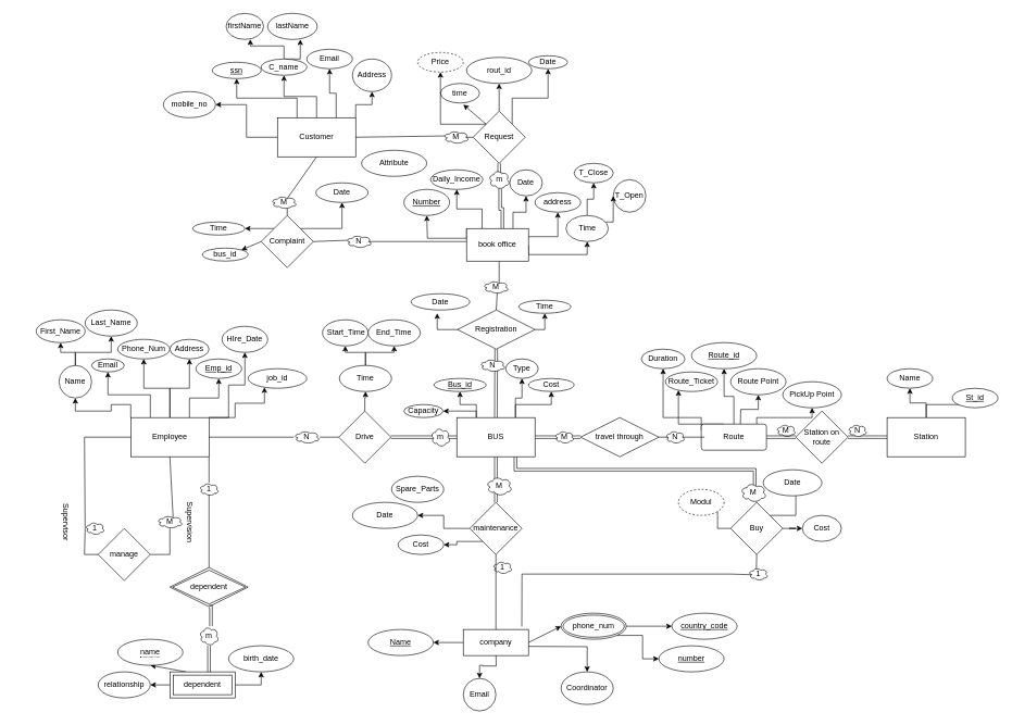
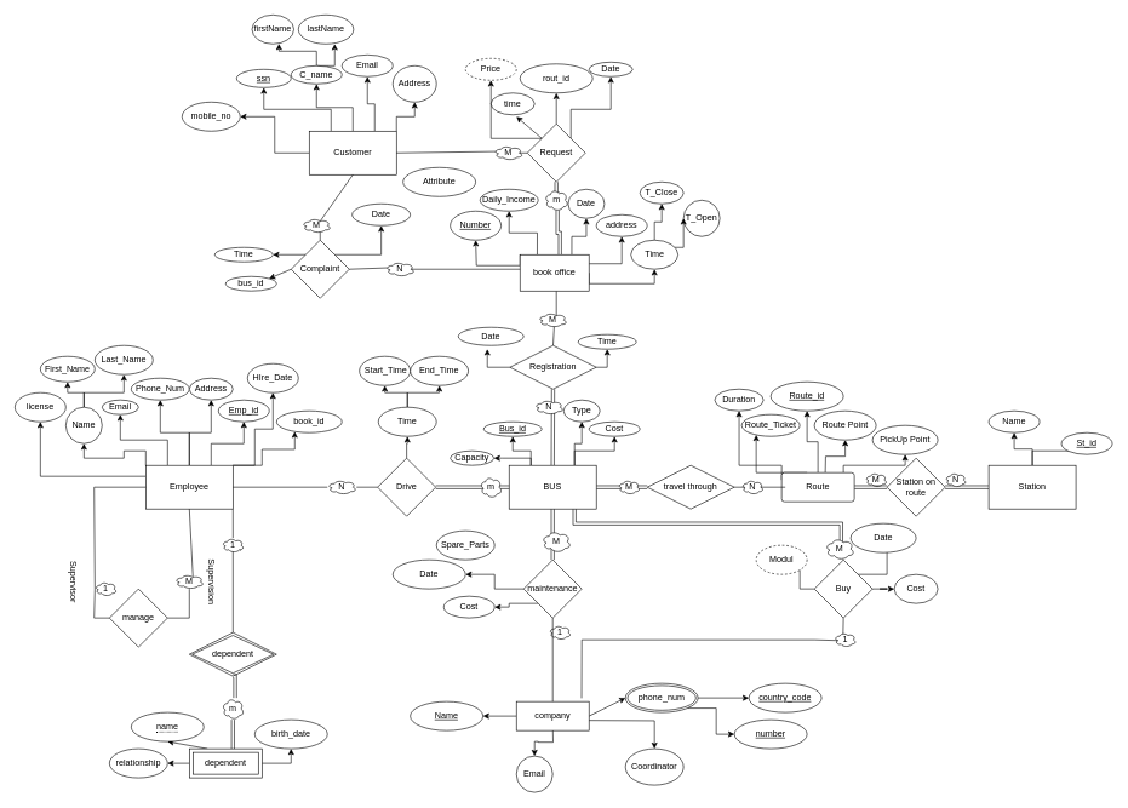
+ <mxCell id="171" value="license" style="ellipse;whiteSpace=wrap;html=1;align=center;" parent="1" vertex="1"><mxGeometry x="20" y="540" width="70" height="40" as="geometry" /></mxCell>
- <mxCell id="141" value="job_id" style="ellipse;whiteSpace=wrap;html=1;align=center;" parent="1" vertex="1"><mxGeometry x="380" y="565" width="90" height="30" as="geometry" /></mxCell>
+ <mxCell id="141" value="book_id" style="ellipse;whiteSpace=wrap;html=1;align=center;" parent="1" vertex="1"><mxGeometry x="380" y="565" width="90" height="30" as="geometry" /></mxCell>
+ <mxCell id="56" style="edgeStyle=orthogonalEdgeStyle;rounded=0;orthogonalLoop=1;jettySize=auto;html=1;exitX=0;exitY=0.25;exitDx=0;exitDy=0;entryX=0.5;entryY=1;entryDx=0;entryDy=0;" parent="1" source="57" target="171" edge="1"><mxGeometry relative="1" as="geometry" /></mxCell>
